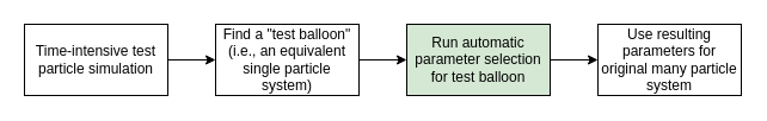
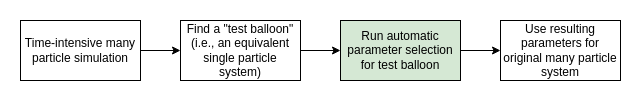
- <mxCell id="3" value="Time-intensive test particle simulation" style="rounded=0;whiteSpace=wrap;html=1;" vertex="1" parent="1"><mxGeometry x="20" y="20" width="120" height="60" as="geometry" /></mxCell>
+ <mxCell id="3" value="Time-intensive many particle simulation" style="rounded=0;whiteSpace=wrap;html=1;" vertex="1" parent="1"><mxGeometry x="20" y="20" width="120" height="60" as="geometry" /></mxCell>
